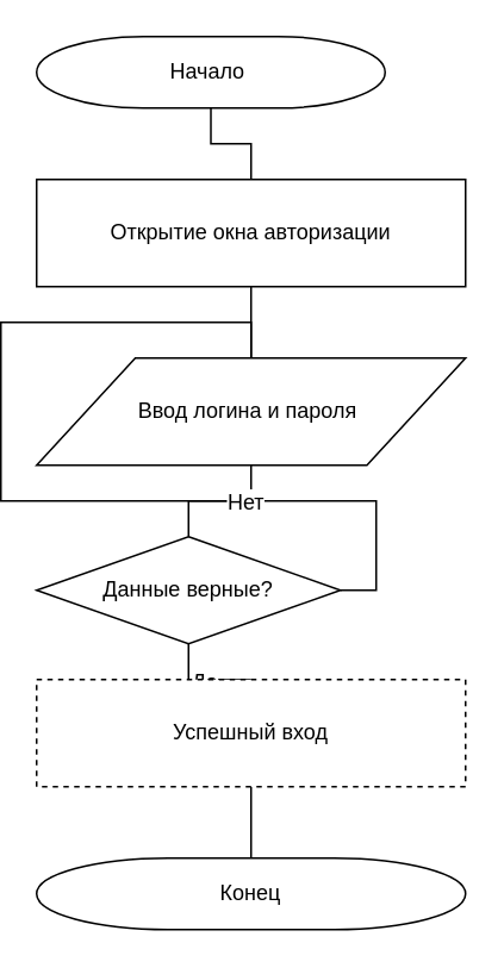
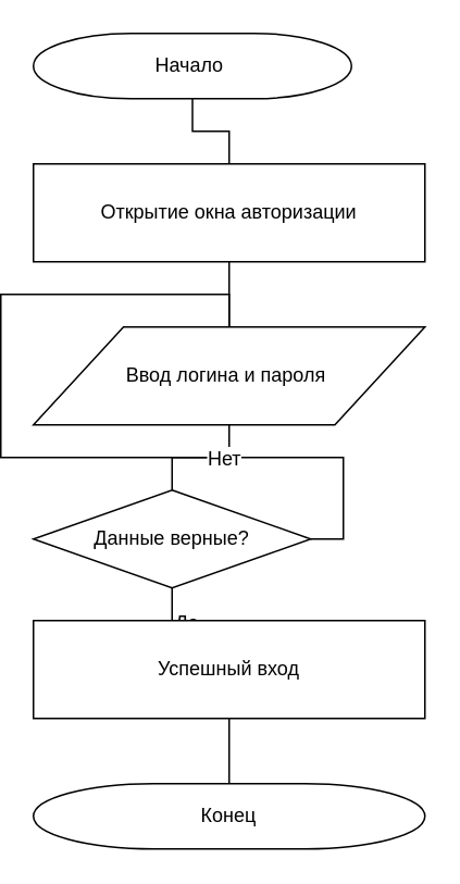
- <mxCell id="14" value="Успешный вход" style="rounded=0;whiteSpace=wrap;html=1;absoluteArcSize=1;arcSize=14;strokeWidth=1;dashed=1;" vertex="1" parent="1"><mxGeometry x="20" y="380" width="240" height="60" as="geometry" /></mxCell>
+ <mxCell id="14" value="Успешный вход" style="rounded=0;whiteSpace=wrap;html=1;absoluteArcSize=1;arcSize=14;strokeWidth=1;" vertex="1" parent="1"><mxGeometry x="20" y="380" width="240" height="60" as="geometry" /></mxCell>
